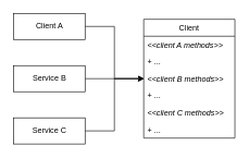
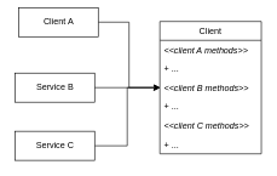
- <mxCell id="3" value="Client A" style="html=1;" vertex="1" parent="1"><mxGeometry x="20" y="20" width="110" height="40" as="geometry" /></mxCell>
+ <mxCell id="3" value="Client A" style="html=1;" vertex="1" parent="1"><mxGeometry x="25" y="10" width="110" height="40" as="geometry" /></mxCell>
